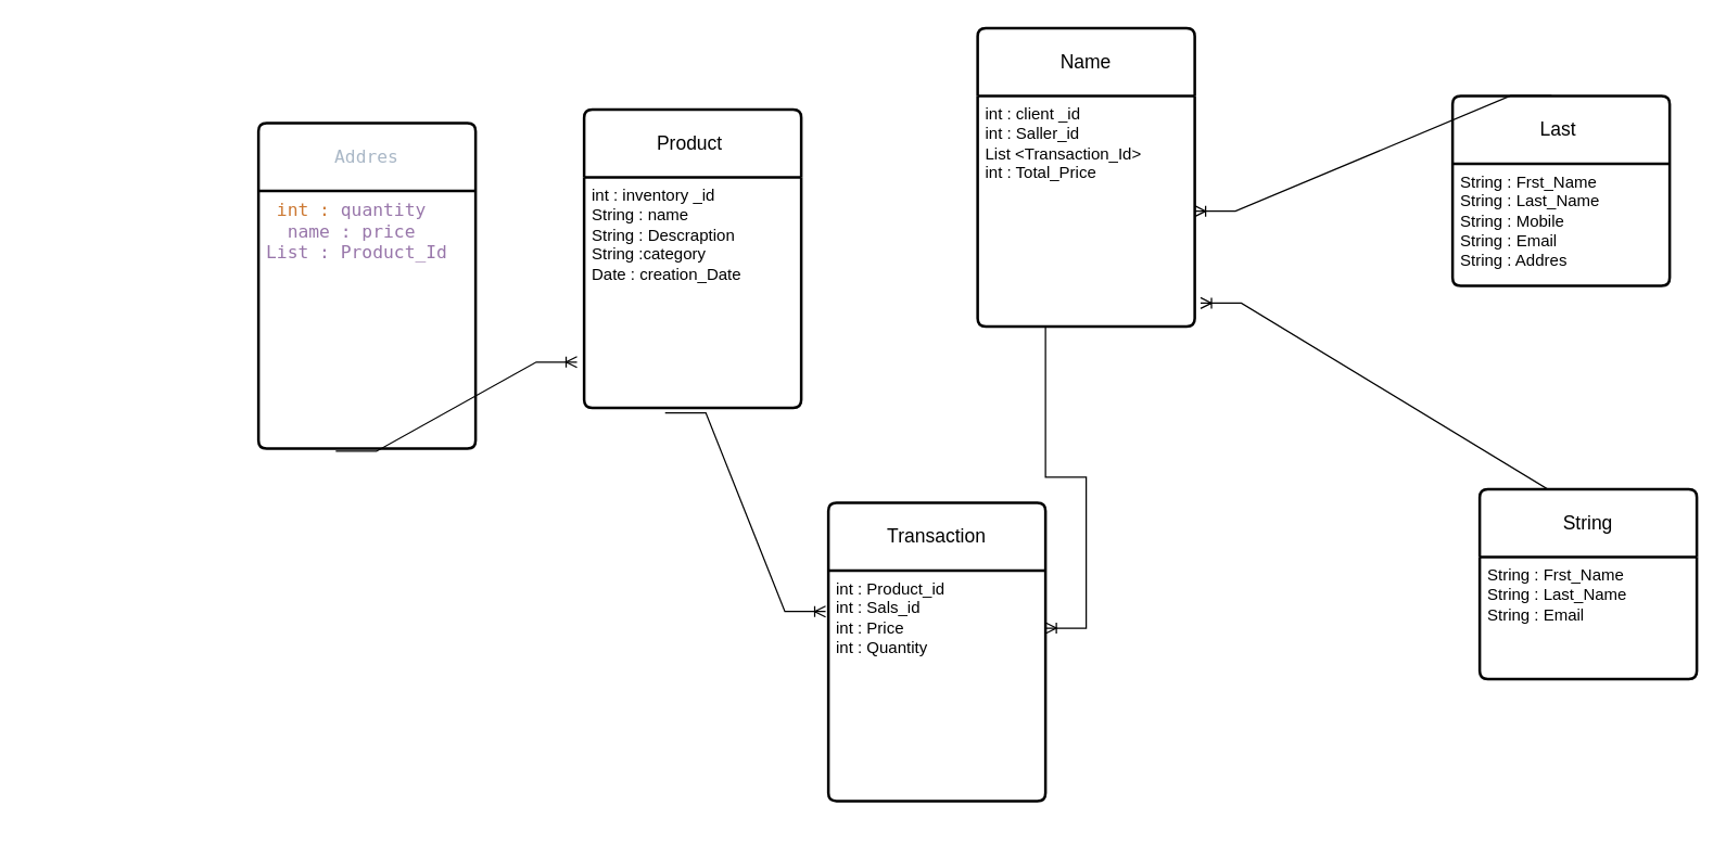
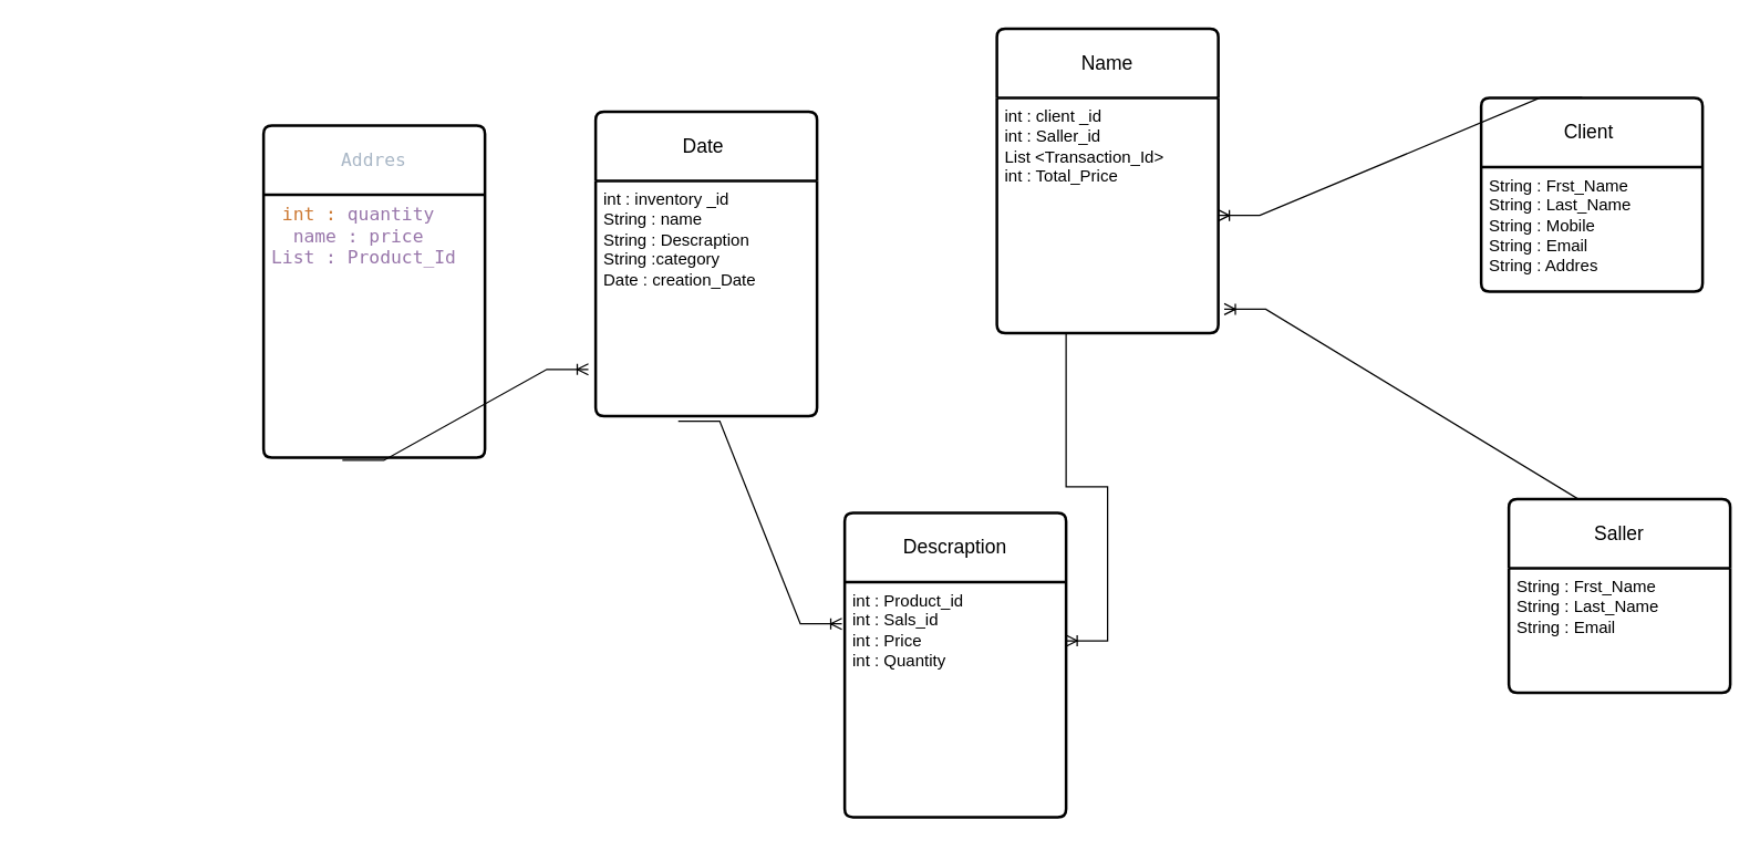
- <mxCell id="7" value="Last&amp;nbsp;" style="swimlane;childLayout=stackLayout;horizontal=1;startSize=50;horizontalStack=0;rounded=1;fontSize=14;fontStyle=0;strokeWidth=2;resizeParent=0;resizeLast=1;shadow=0;dashed=0;align=center;arcSize=4;whiteSpace=wrap;html=1;" vertex="1" parent="1"><mxGeometry x="1070" y="70" width="160" height="140" as="geometry" /></mxCell>
+ <mxCell id="7" value="Client&amp;nbsp;" style="swimlane;childLayout=stackLayout;horizontal=1;startSize=50;horizontalStack=0;rounded=1;fontSize=14;fontStyle=0;strokeWidth=2;resizeParent=0;resizeLast=1;shadow=0;dashed=0;align=center;arcSize=4;whiteSpace=wrap;html=1;" vertex="1" parent="1"><mxGeometry x="1070" y="70" width="160" height="140" as="geometry" /></mxCell>
- <mxCell id="5" value="Product&amp;nbsp;" style="swimlane;childLayout=stackLayout;horizontal=1;startSize=50;horizontalStack=0;rounded=1;fontSize=14;fontStyle=0;strokeWidth=2;resizeParent=0;resizeLast=1;shadow=0;dashed=0;align=center;arcSize=4;whiteSpace=wrap;html=1;" vertex="1" parent="1"><mxGeometry x="430" y="80" width="160" height="220" as="geometry" /></mxCell>
+ <mxCell id="5" value="Date&amp;nbsp;" style="swimlane;childLayout=stackLayout;horizontal=1;startSize=50;horizontalStack=0;rounded=1;fontSize=14;fontStyle=0;strokeWidth=2;resizeParent=0;resizeLast=1;shadow=0;dashed=0;align=center;arcSize=4;whiteSpace=wrap;html=1;" vertex="1" parent="1"><mxGeometry x="430" y="80" width="160" height="220" as="geometry" /></mxCell>
- <mxCell id="9" value="String" style="swimlane;childLayout=stackLayout;horizontal=1;startSize=50;horizontalStack=0;rounded=1;fontSize=14;fontStyle=0;strokeWidth=2;resizeParent=0;resizeLast=1;shadow=0;dashed=0;align=center;arcSize=4;whiteSpace=wrap;html=1;" vertex="1" parent="1"><mxGeometry x="1090" y="360" width="160" height="140" as="geometry" /></mxCell>
+ <mxCell id="9" value="Saller" style="swimlane;childLayout=stackLayout;horizontal=1;startSize=50;horizontalStack=0;rounded=1;fontSize=14;fontStyle=0;strokeWidth=2;resizeParent=0;resizeLast=1;shadow=0;dashed=0;align=center;arcSize=4;whiteSpace=wrap;html=1;" vertex="1" parent="1"><mxGeometry x="1090" y="360" width="160" height="140" as="geometry" /></mxCell>
- <mxCell id="13" value="Transaction" style="swimlane;childLayout=stackLayout;horizontal=1;startSize=50;horizontalStack=0;rounded=1;fontSize=14;fontStyle=0;strokeWidth=2;resizeParent=0;resizeLast=1;shadow=0;dashed=0;align=center;arcSize=4;whiteSpace=wrap;html=1;" vertex="1" parent="1"><mxGeometry x="610" y="370" width="160" height="220" as="geometry" /></mxCell>
+ <mxCell id="13" value="Descraption" style="swimlane;childLayout=stackLayout;horizontal=1;startSize=50;horizontalStack=0;rounded=1;fontSize=14;fontStyle=0;strokeWidth=2;resizeParent=0;resizeLast=1;shadow=0;dashed=0;align=center;arcSize=4;whiteSpace=wrap;html=1;" vertex="1" parent="1"><mxGeometry x="610" y="370" width="160" height="220" as="geometry" /></mxCell>
